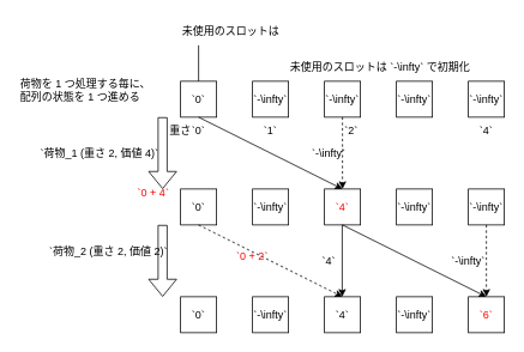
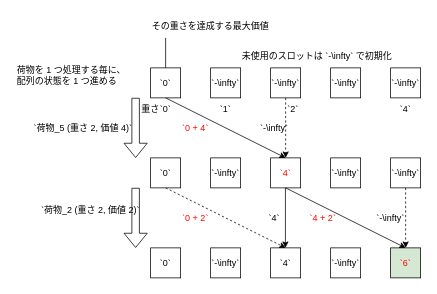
- <mxCell id="12" value="未使用のスロットは" style="text;html=1;align=left;verticalAlign=middle;whiteSpace=wrap;rounded=0;" vertex="1" parent="1"><mxGeometry x="200" y="20" width="240" height="30" as="geometry" /></mxCell>
+ <mxCell id="12" value="その重さを達成する最大価値" style="text;html=1;align=left;verticalAlign=middle;whiteSpace=wrap;rounded=0;" vertex="1" parent="1"><mxGeometry x="200" y="20" width="240" height="30" as="geometry" /></mxCell>
- <mxCell id="20" value="`荷物_1 (重さ 2, 価値 4)`" style="text;html=1;align=center;verticalAlign=middle;whiteSpace=wrap;rounded=0;" vertex="1" parent="1"><mxGeometry x="30" y="155" width="160" height="30" as="geometry" /></mxCell>
+ <mxCell id="20" value="`荷物_5 (重さ 2, 価値 4)`" style="text;html=1;align=center;verticalAlign=middle;whiteSpace=wrap;rounded=0;" vertex="1" parent="1"><mxGeometry x="30" y="155" width="160" height="30" as="geometry" /></mxCell>
- <mxCell id="29" value="`0 + 4`" style="text;html=1;align=center;verticalAlign=middle;whiteSpace=wrap;rounded=0;fontColor=#FF0000;" vertex="1" parent="1"><mxGeometry x="150" y="195" width="40" height="40" as="geometry" /></mxCell>
+ <mxCell id="29" value="`0 + 4`" style="text;html=1;align=center;verticalAlign=middle;whiteSpace=wrap;rounded=0;fontColor=#FF0000;" vertex="1" parent="1"><mxGeometry x="240" y="150" width="40" height="40" as="geometry" /></mxCell>
- <mxCell id="30" value="`0 + 2`" style="text;html=1;align=center;verticalAlign=middle;whiteSpace=wrap;rounded=0;fontColor=#FF0000;" vertex="1" parent="1"><mxGeometry x="260" y="265" width="40" height="40" as="geometry" /></mxCell>
+ <mxCell id="30" value="`0 + 2`" style="text;html=1;align=center;verticalAlign=middle;whiteSpace=wrap;rounded=0;fontColor=#FF0000;" vertex="1" parent="1"><mxGeometry x="240" y="270" width="40" height="40" as="geometry" /></mxCell>
+ <mxCell id="34" value="`4 + 2`" style="text;html=1;align=center;verticalAlign=middle;whiteSpace=wrap;rounded=0;fontColor=#FF0000;" vertex="1" parent="1"><mxGeometry x="410" y="270" width="40" height="40" as="geometry" /></mxCell>
- <mxCell id="27" value="`6`" style="rounded=0;whiteSpace=wrap;html=1;fontColor=#FF0000;" vertex="1" parent="1"><mxGeometry x="520" y="330" width="40" height="40" as="geometry" /></mxCell>
+ <mxCell id="27" value="`6`" style="rounded=0;whiteSpace=wrap;html=1;fontColor=#FF0000;fillColor=#d5e8d4;" vertex="1" parent="1"><mxGeometry x="520" y="330" width="40" height="40" as="geometry" /></mxCell>
